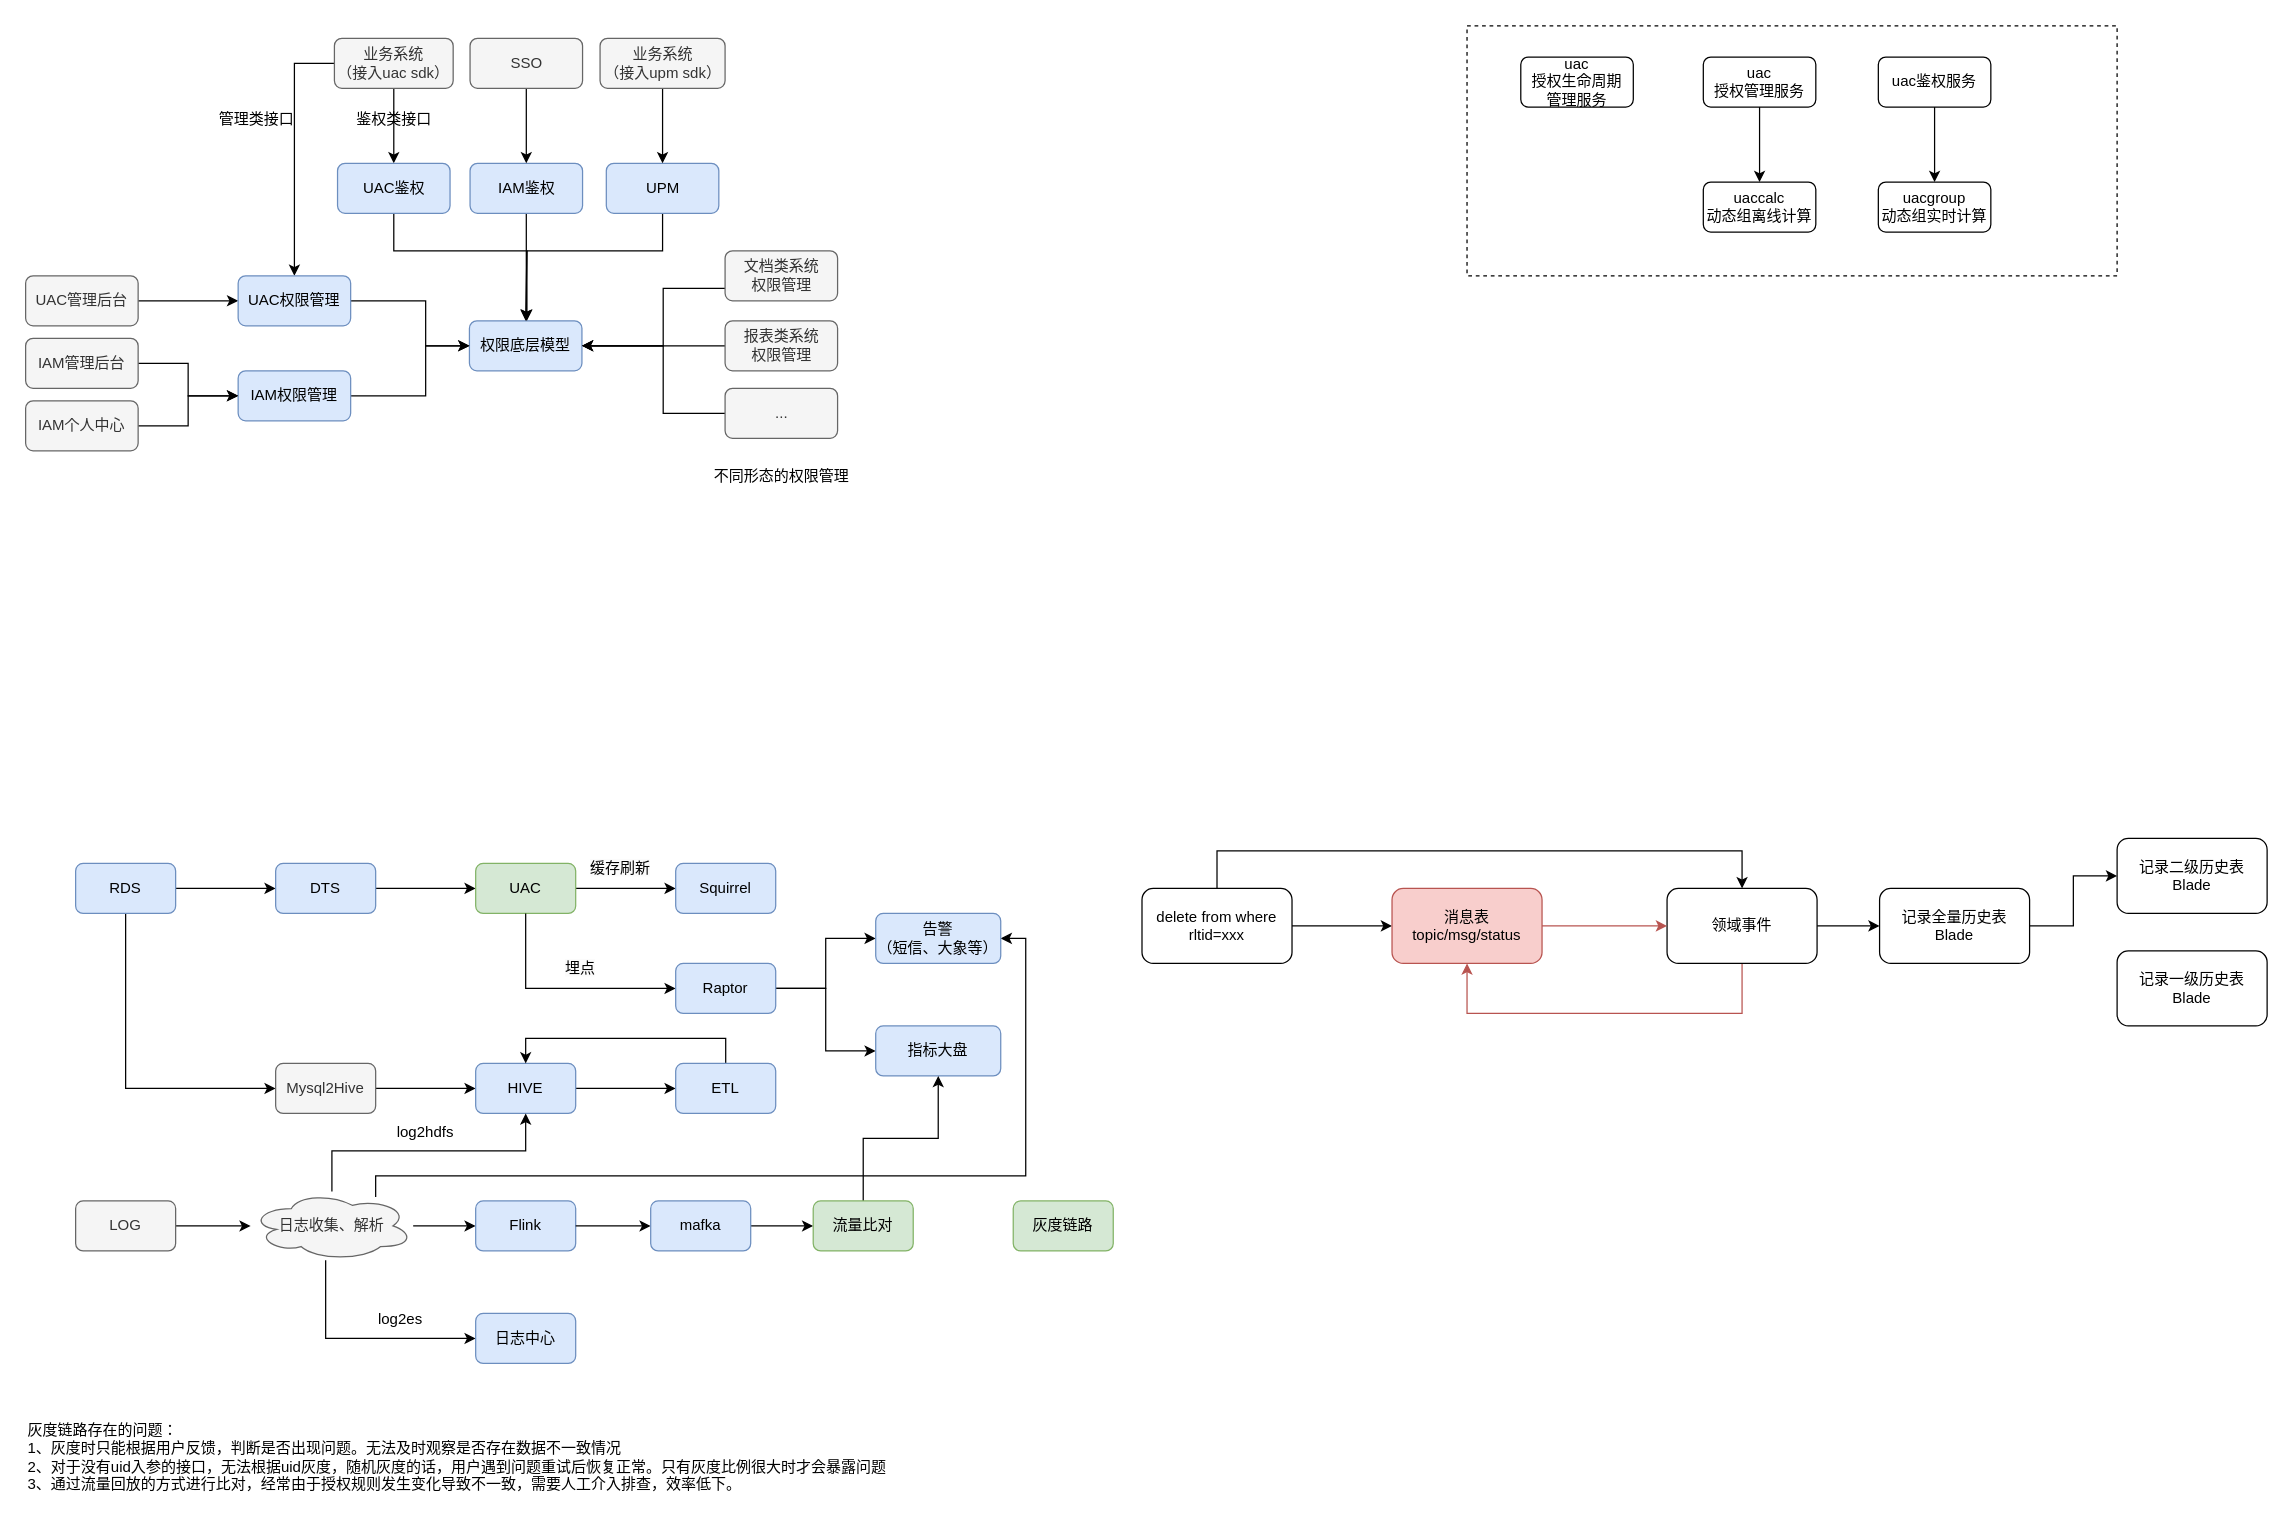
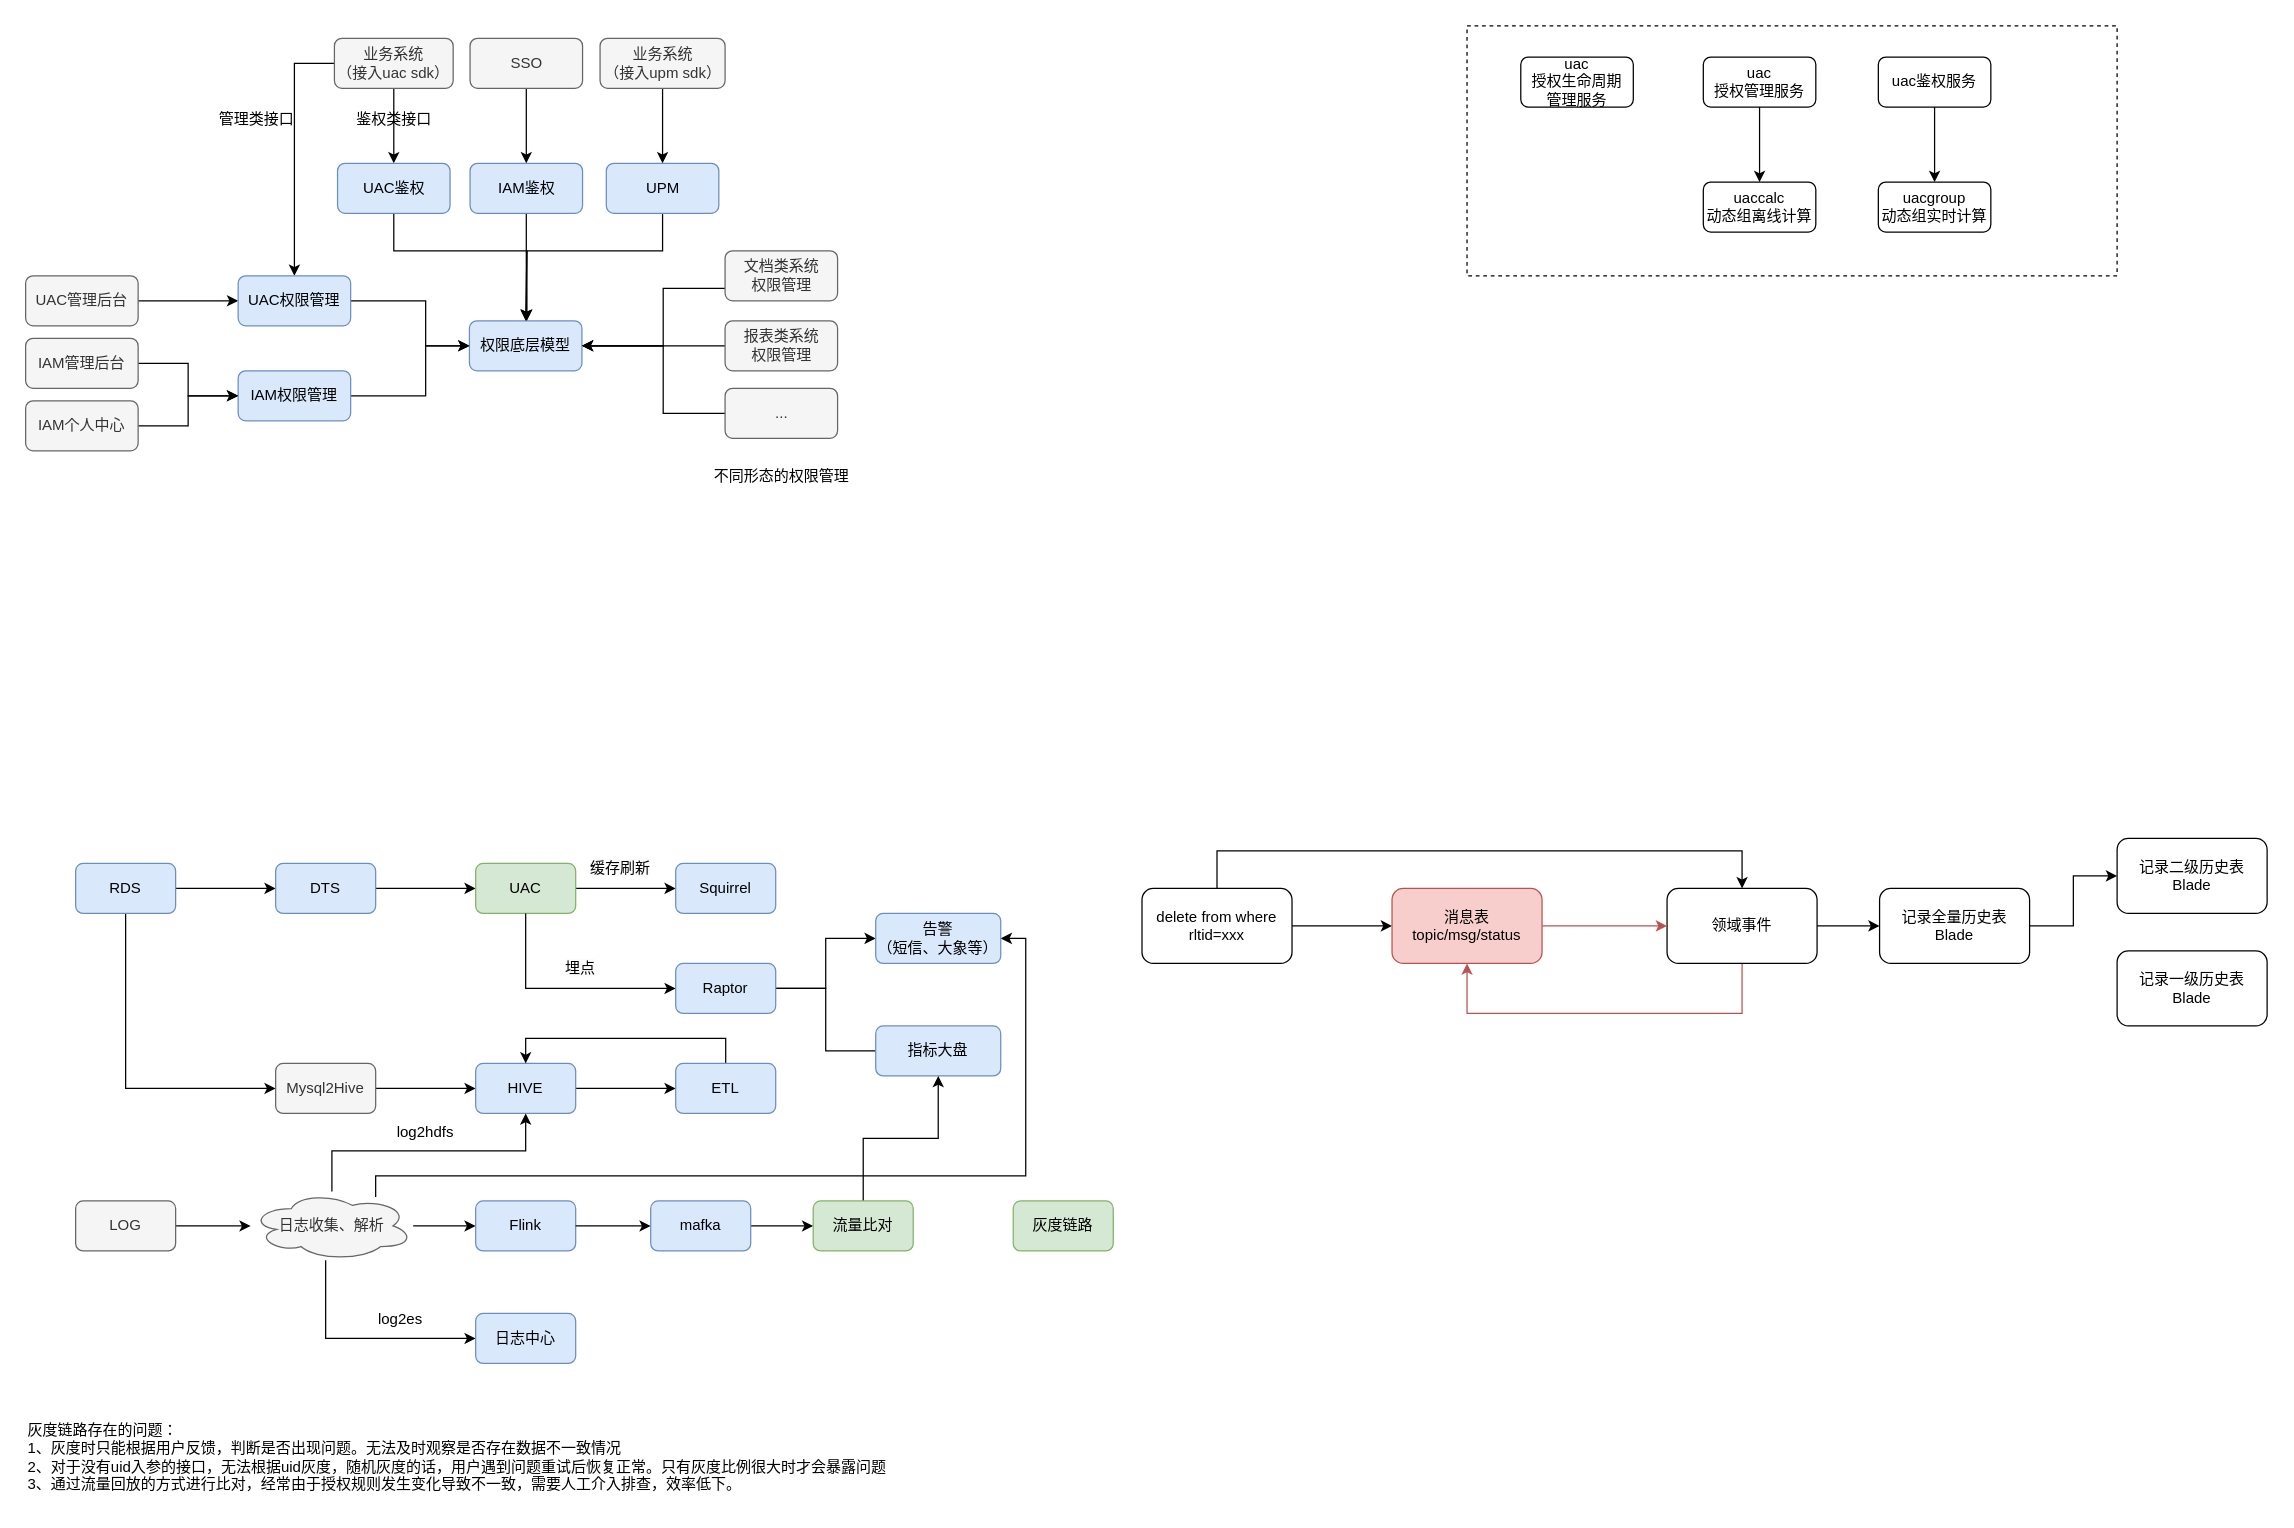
- <mxCell id="12" style="edgeStyle=orthogonalEdgeStyle;rounded=0;orthogonalLoop=1;jettySize=auto;html=1;entryX=0;entryY=0.5;entryDx=0;entryDy=0;" parent="1" source="13" target="33" edge="1"><mxGeometry relative="1" as="geometry" /></mxCell>
+ <mxCell id="12" style="edgeStyle=orthogonalEdgeStyle;rounded=0;orthogonalLoop=1;jettySize=auto;html=1;entryX=0;entryY=0.5;entryDx=0;entryDy=0;endArrow=none;" parent="1" source="13" target="33" edge="1"><mxGeometry relative="1" as="geometry" /></mxCell>
